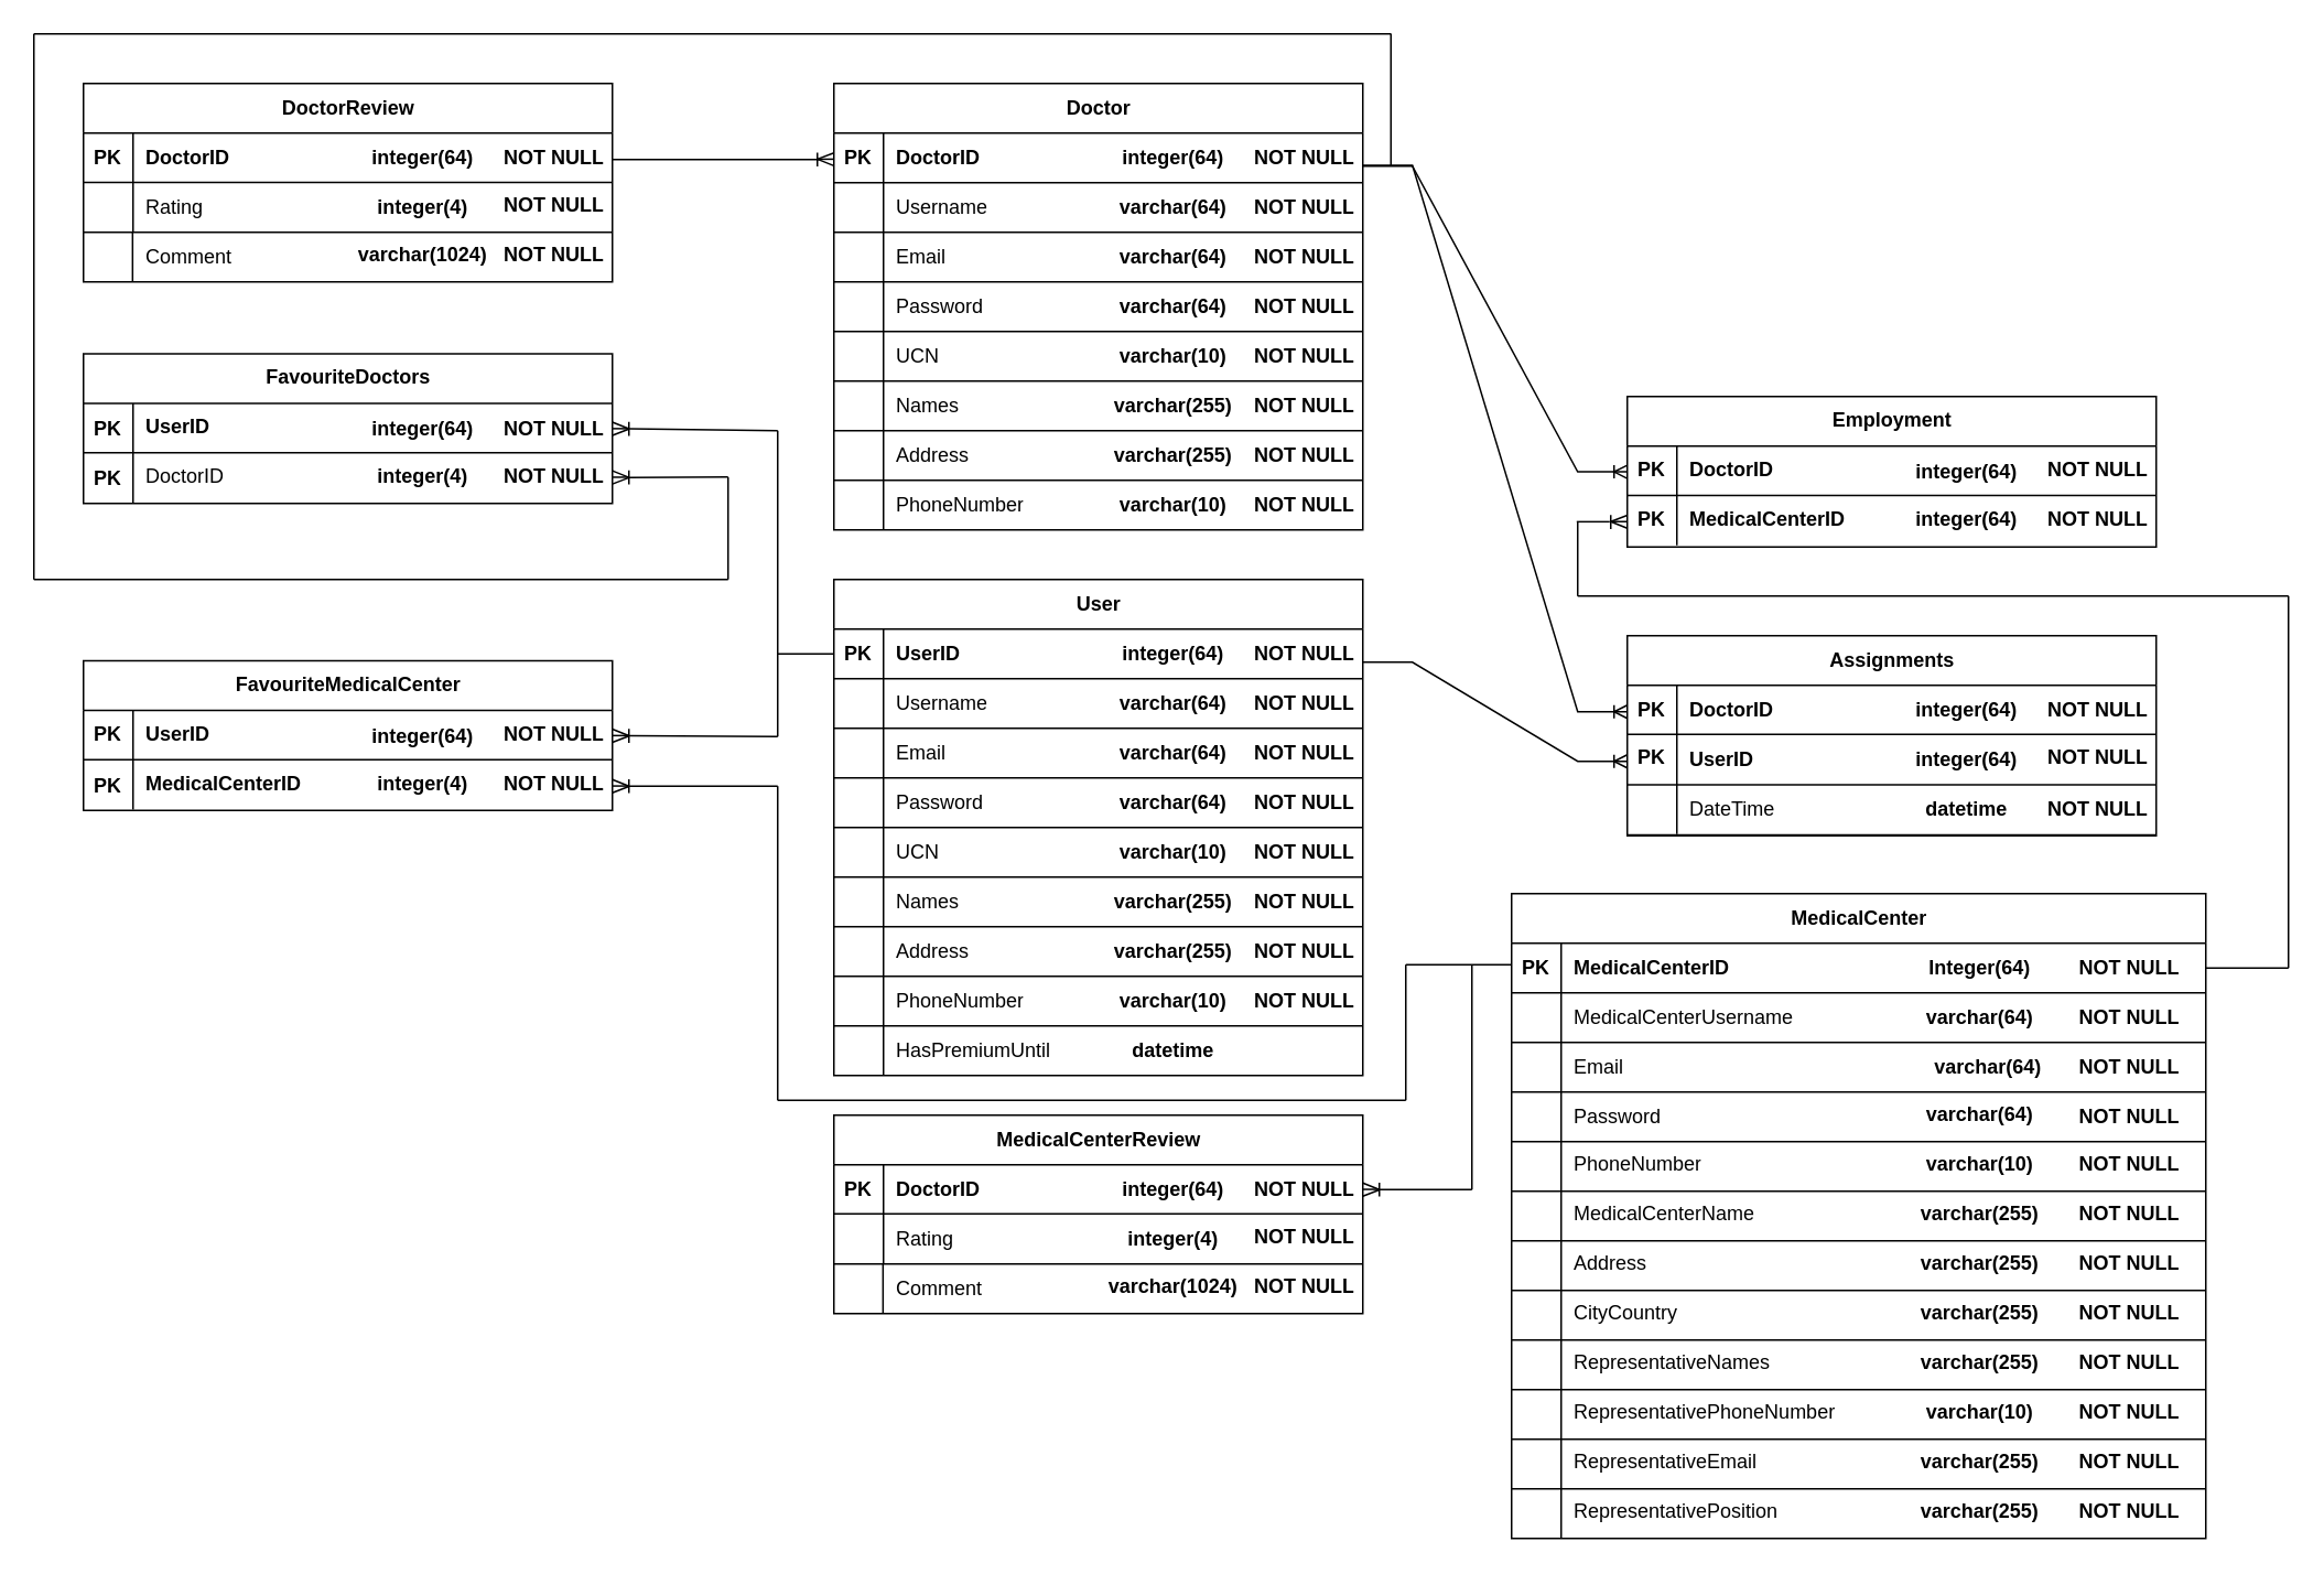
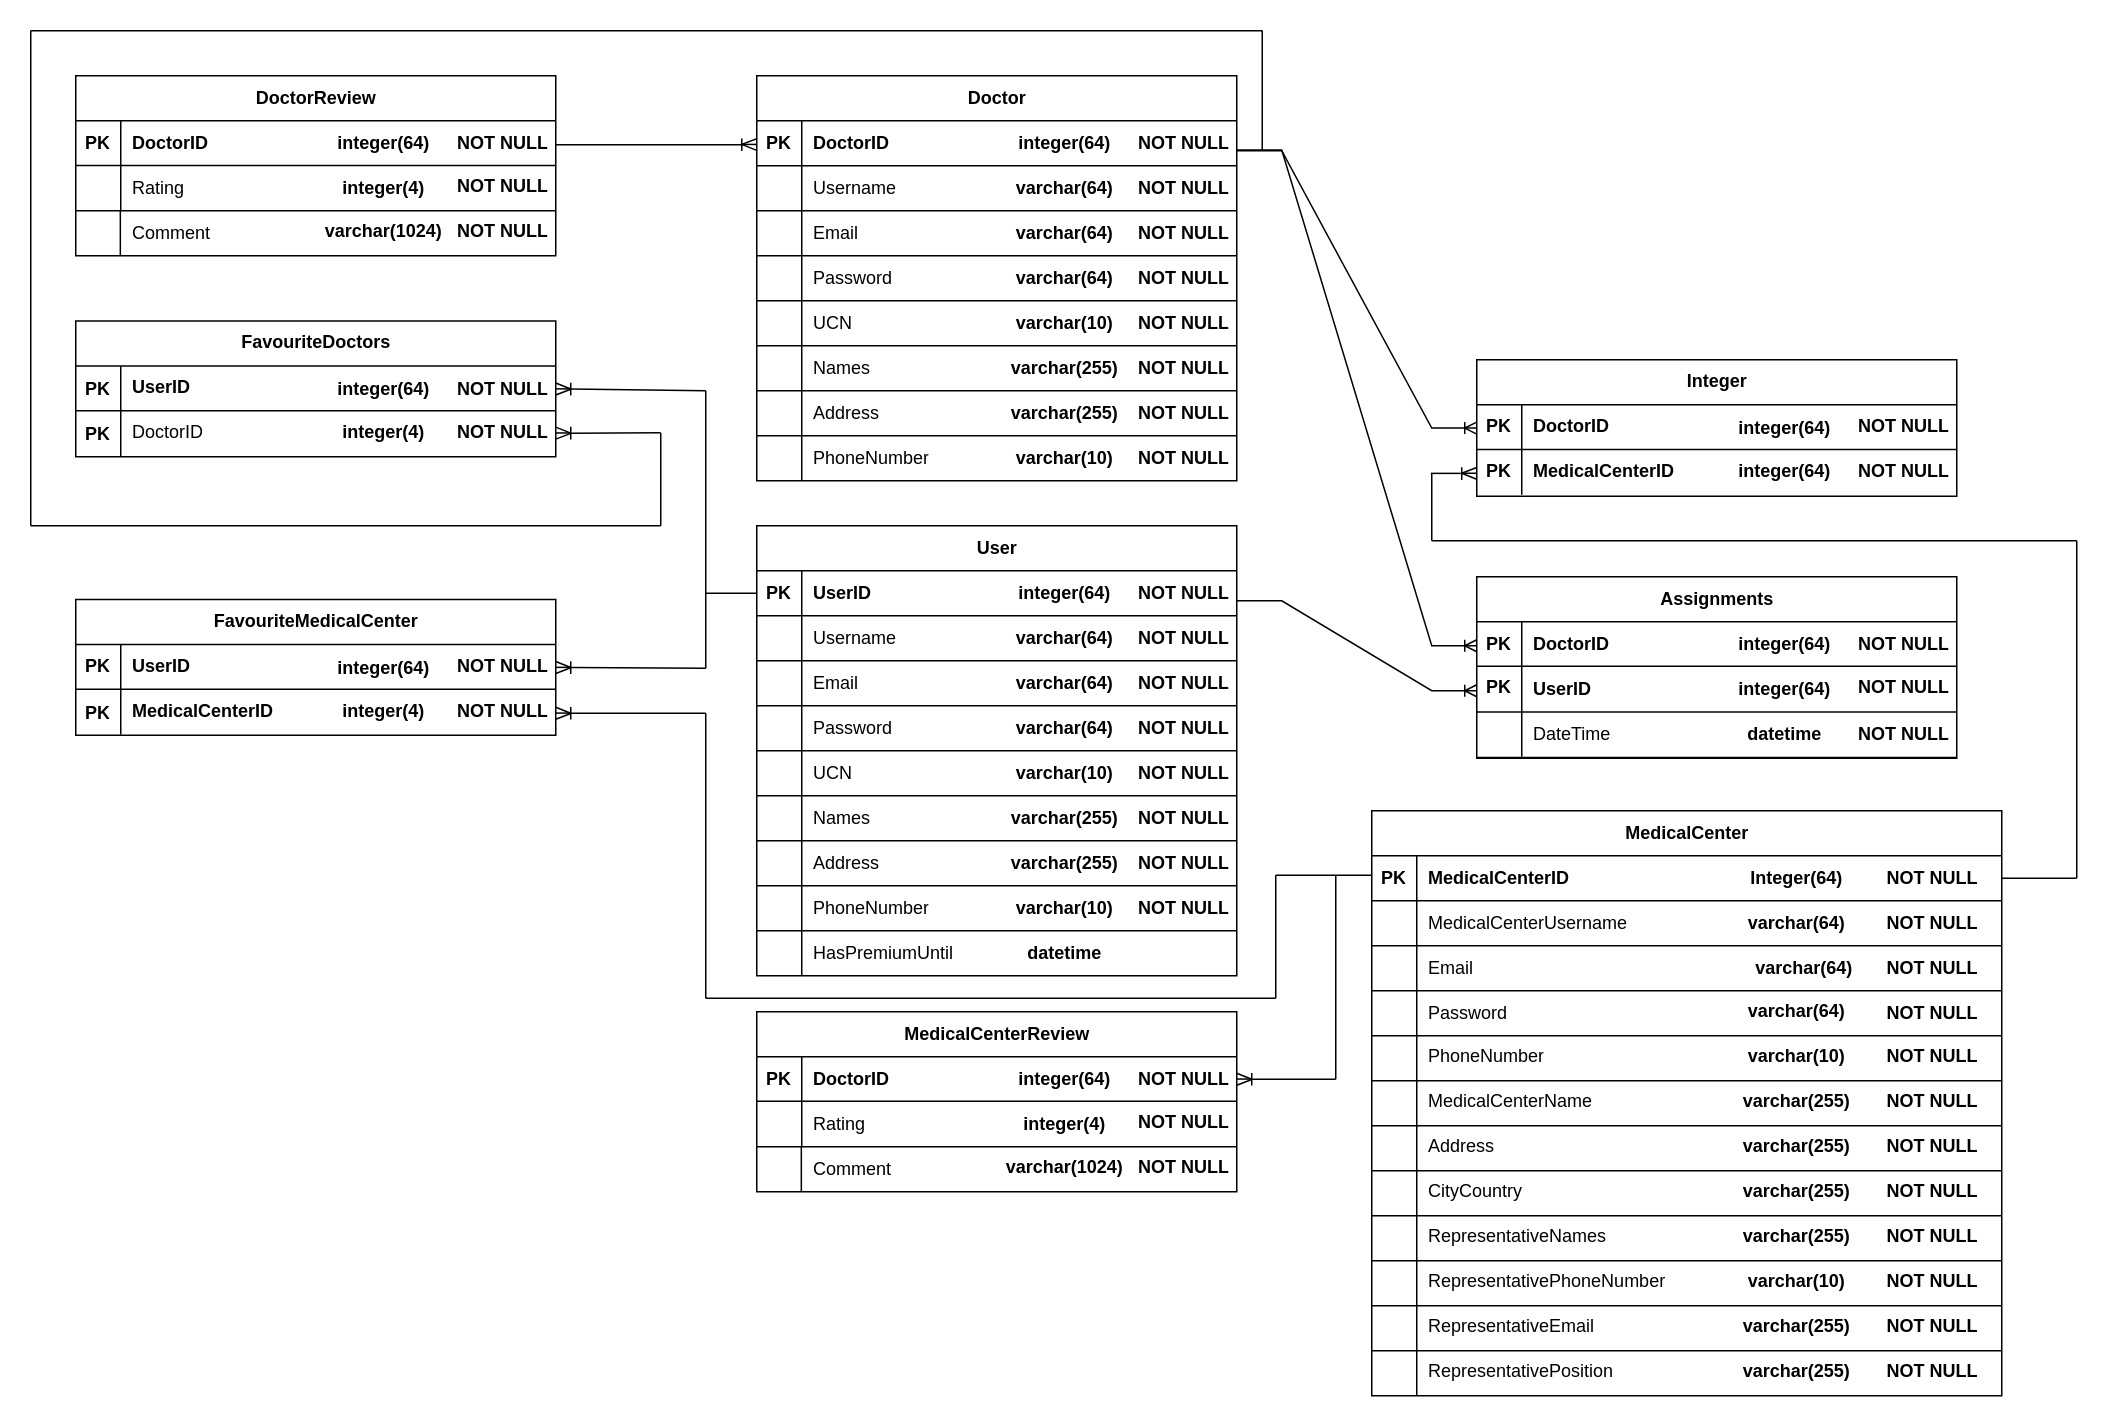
- <mxCell id="118" value="Employment" style="shape=table;startSize=30;container=1;collapsible=1;childLayout=tableLayout;fixedRows=1;rowLines=0;fontStyle=1;align=center;resizeLast=1;html=1;" parent="1" vertex="1"><mxGeometry x="984" y="239.39" width="320" height="91" as="geometry"><mxRectangle width="70" height="30" as="alternateBounds" /></mxGeometry></mxCell>
+ <mxCell id="118" value="Integer" style="shape=table;startSize=30;container=1;collapsible=1;childLayout=tableLayout;fixedRows=1;rowLines=0;fontStyle=1;align=center;resizeLast=1;html=1;" parent="1" vertex="1"><mxGeometry x="984" y="239.39" width="320" height="91" as="geometry"><mxRectangle width="70" height="30" as="alternateBounds" /></mxGeometry></mxCell>
